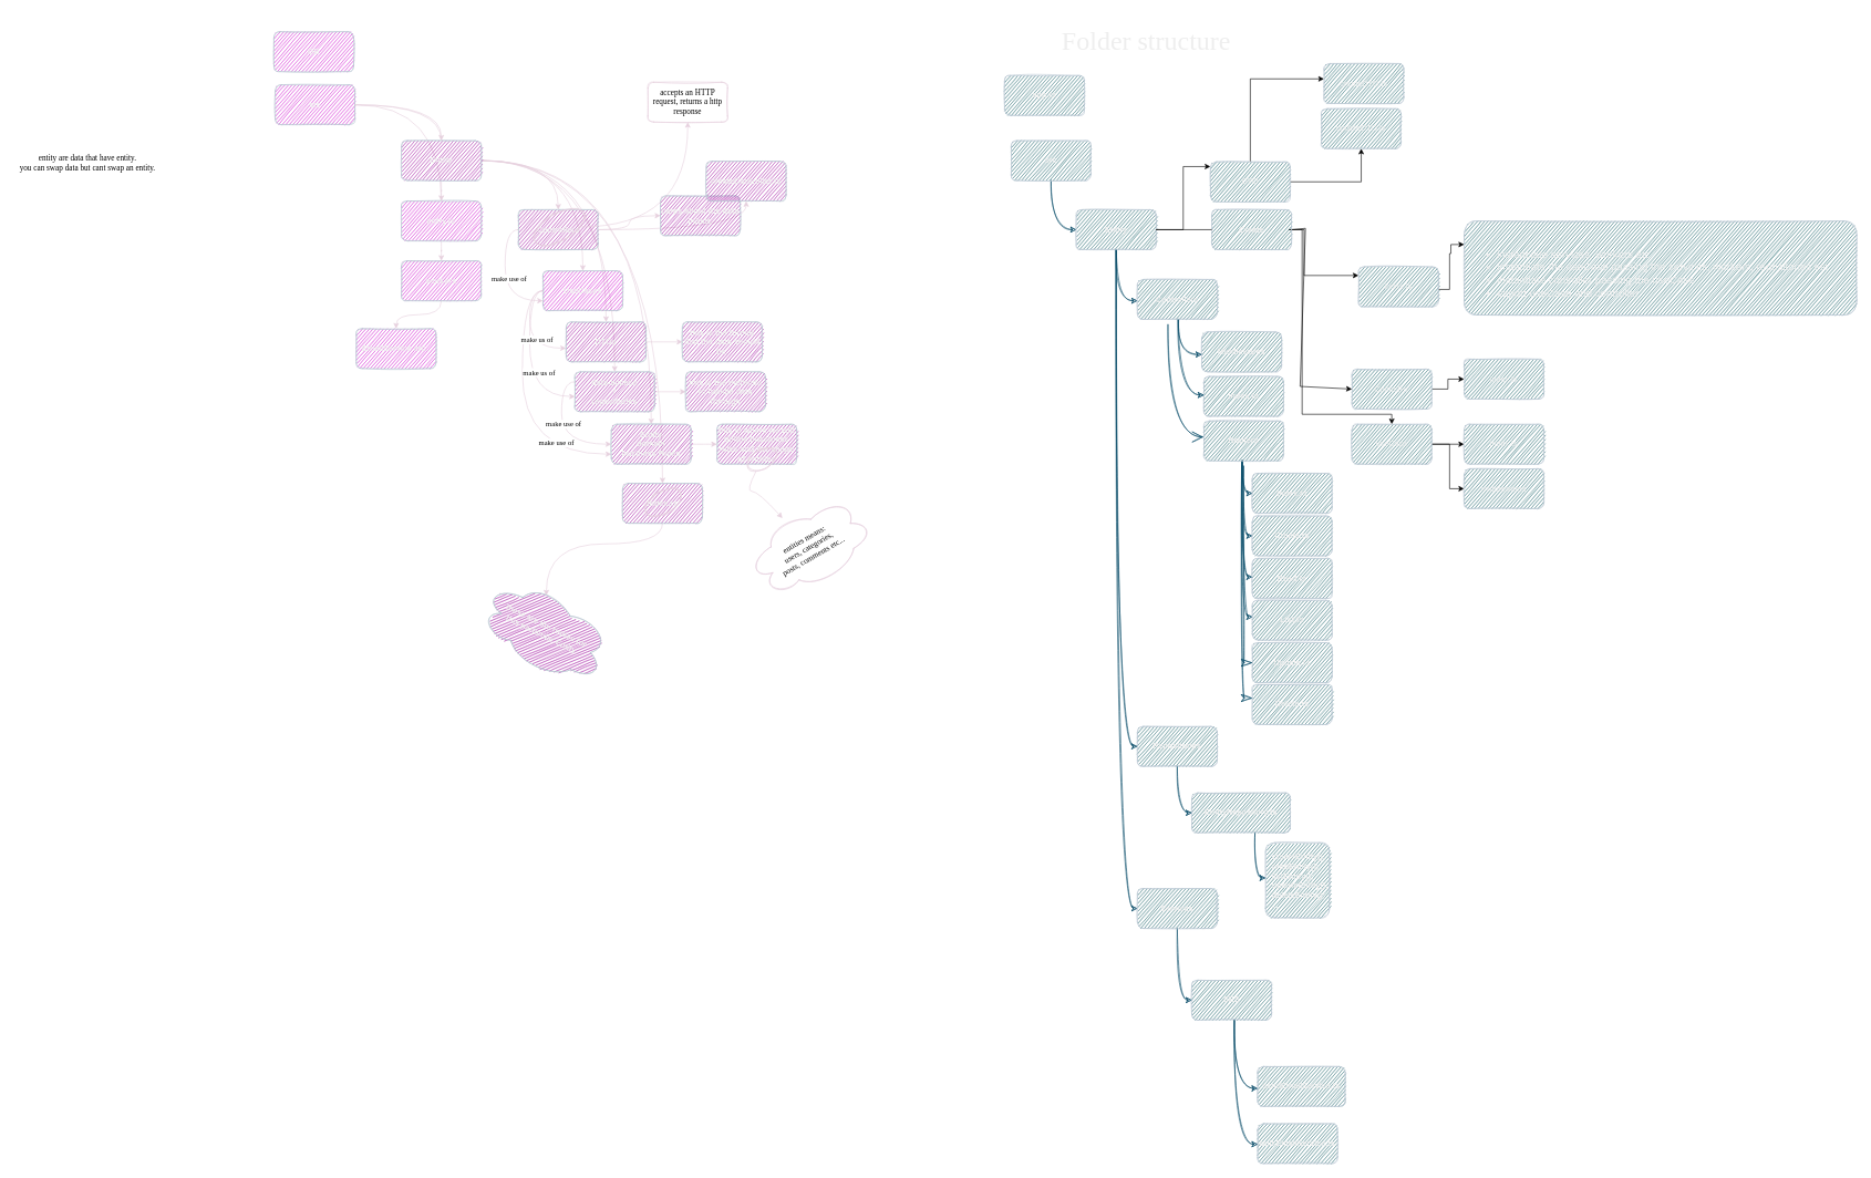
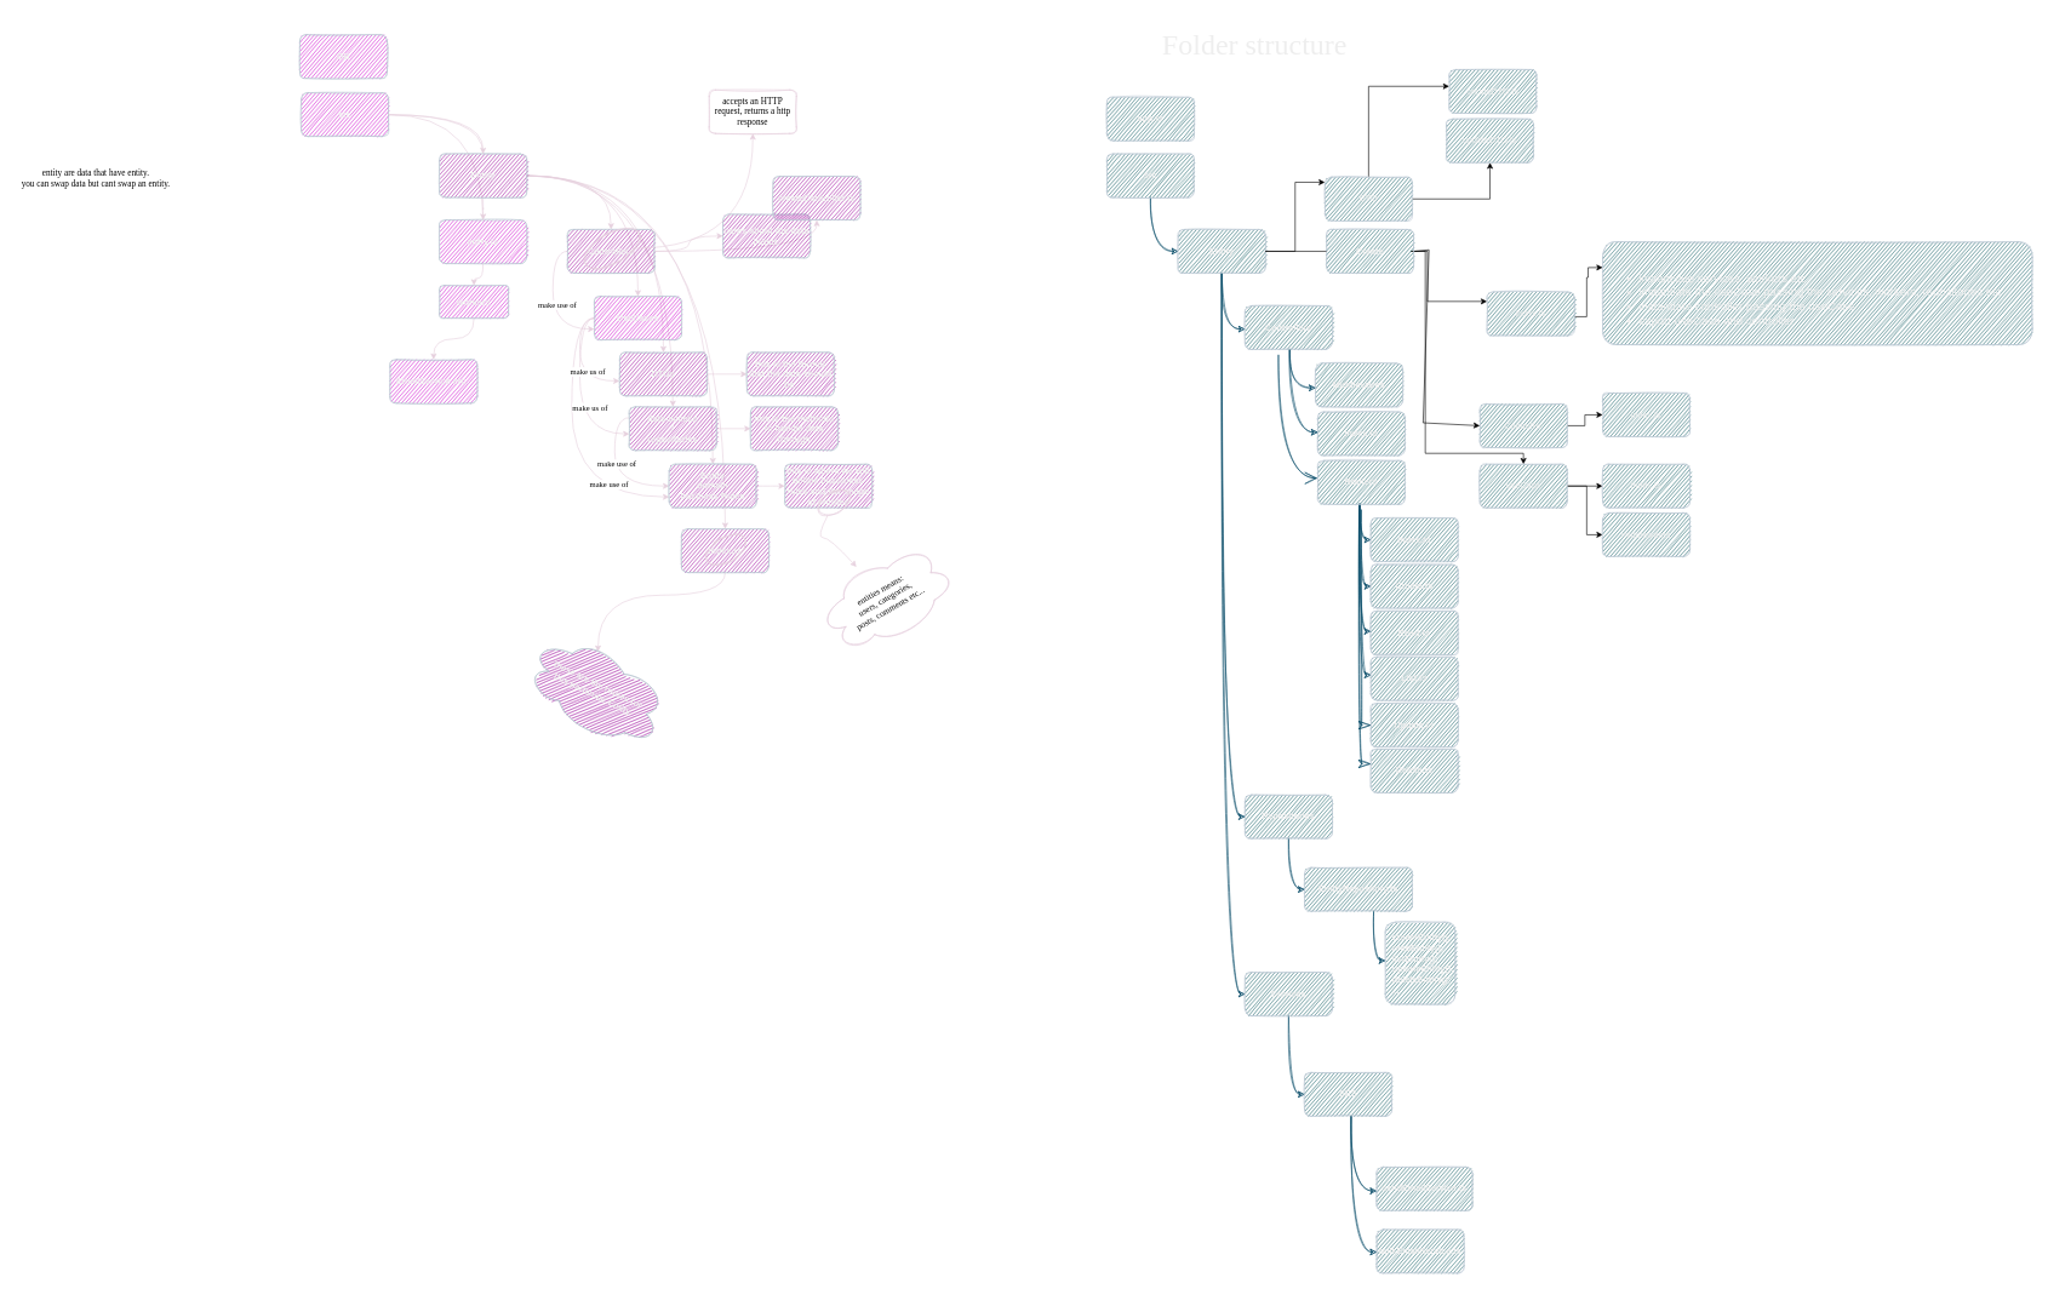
- <mxCell id="2" value="&lt;b&gt;app.ts&lt;/b&gt;" style="rounded=1;whiteSpace=wrap;html=1;fillColor=#09555B;strokeColor=#BAC8D3;fontColor=#EEEEEE;sketch=1;" parent="1" vertex="1"><mxGeometry x="1512" y="113" width="120" height="60" as="geometry" /></mxCell>
+ <mxCell id="2" value="&lt;b&gt;app.ts&lt;/b&gt;" style="rounded=1;whiteSpace=wrap;html=1;fillColor=#09555B;strokeColor=#BAC8D3;fontColor=#EEEEEE;sketch=1;" parent="1" vertex="1"><mxGeometry x="1522" y="133" width="120" height="60" as="geometry" /></mxCell>
- <mxCell id="101" value="workers" style="whiteSpace=wrap;html=1;fillColor=#CC00CC;strokeColor=#BAC8D3;fontColor=#EEEEEE;rounded=1;sketch=1;fontStyle=1;" vertex="1" parent="1"><mxGeometry x="604" y="392" width="120" height="60" as="geometry" /></mxCell>
+ <mxCell id="101" value="workers" style="whiteSpace=wrap;html=1;fillColor=#CC00CC;strokeColor=#BAC8D3;fontColor=#EEEEEE;rounded=1;sketch=1;fontStyle=1;" vertex="1" parent="1"><mxGeometry x="604" y="392" width="95" height="45" as="geometry" /></mxCell>
